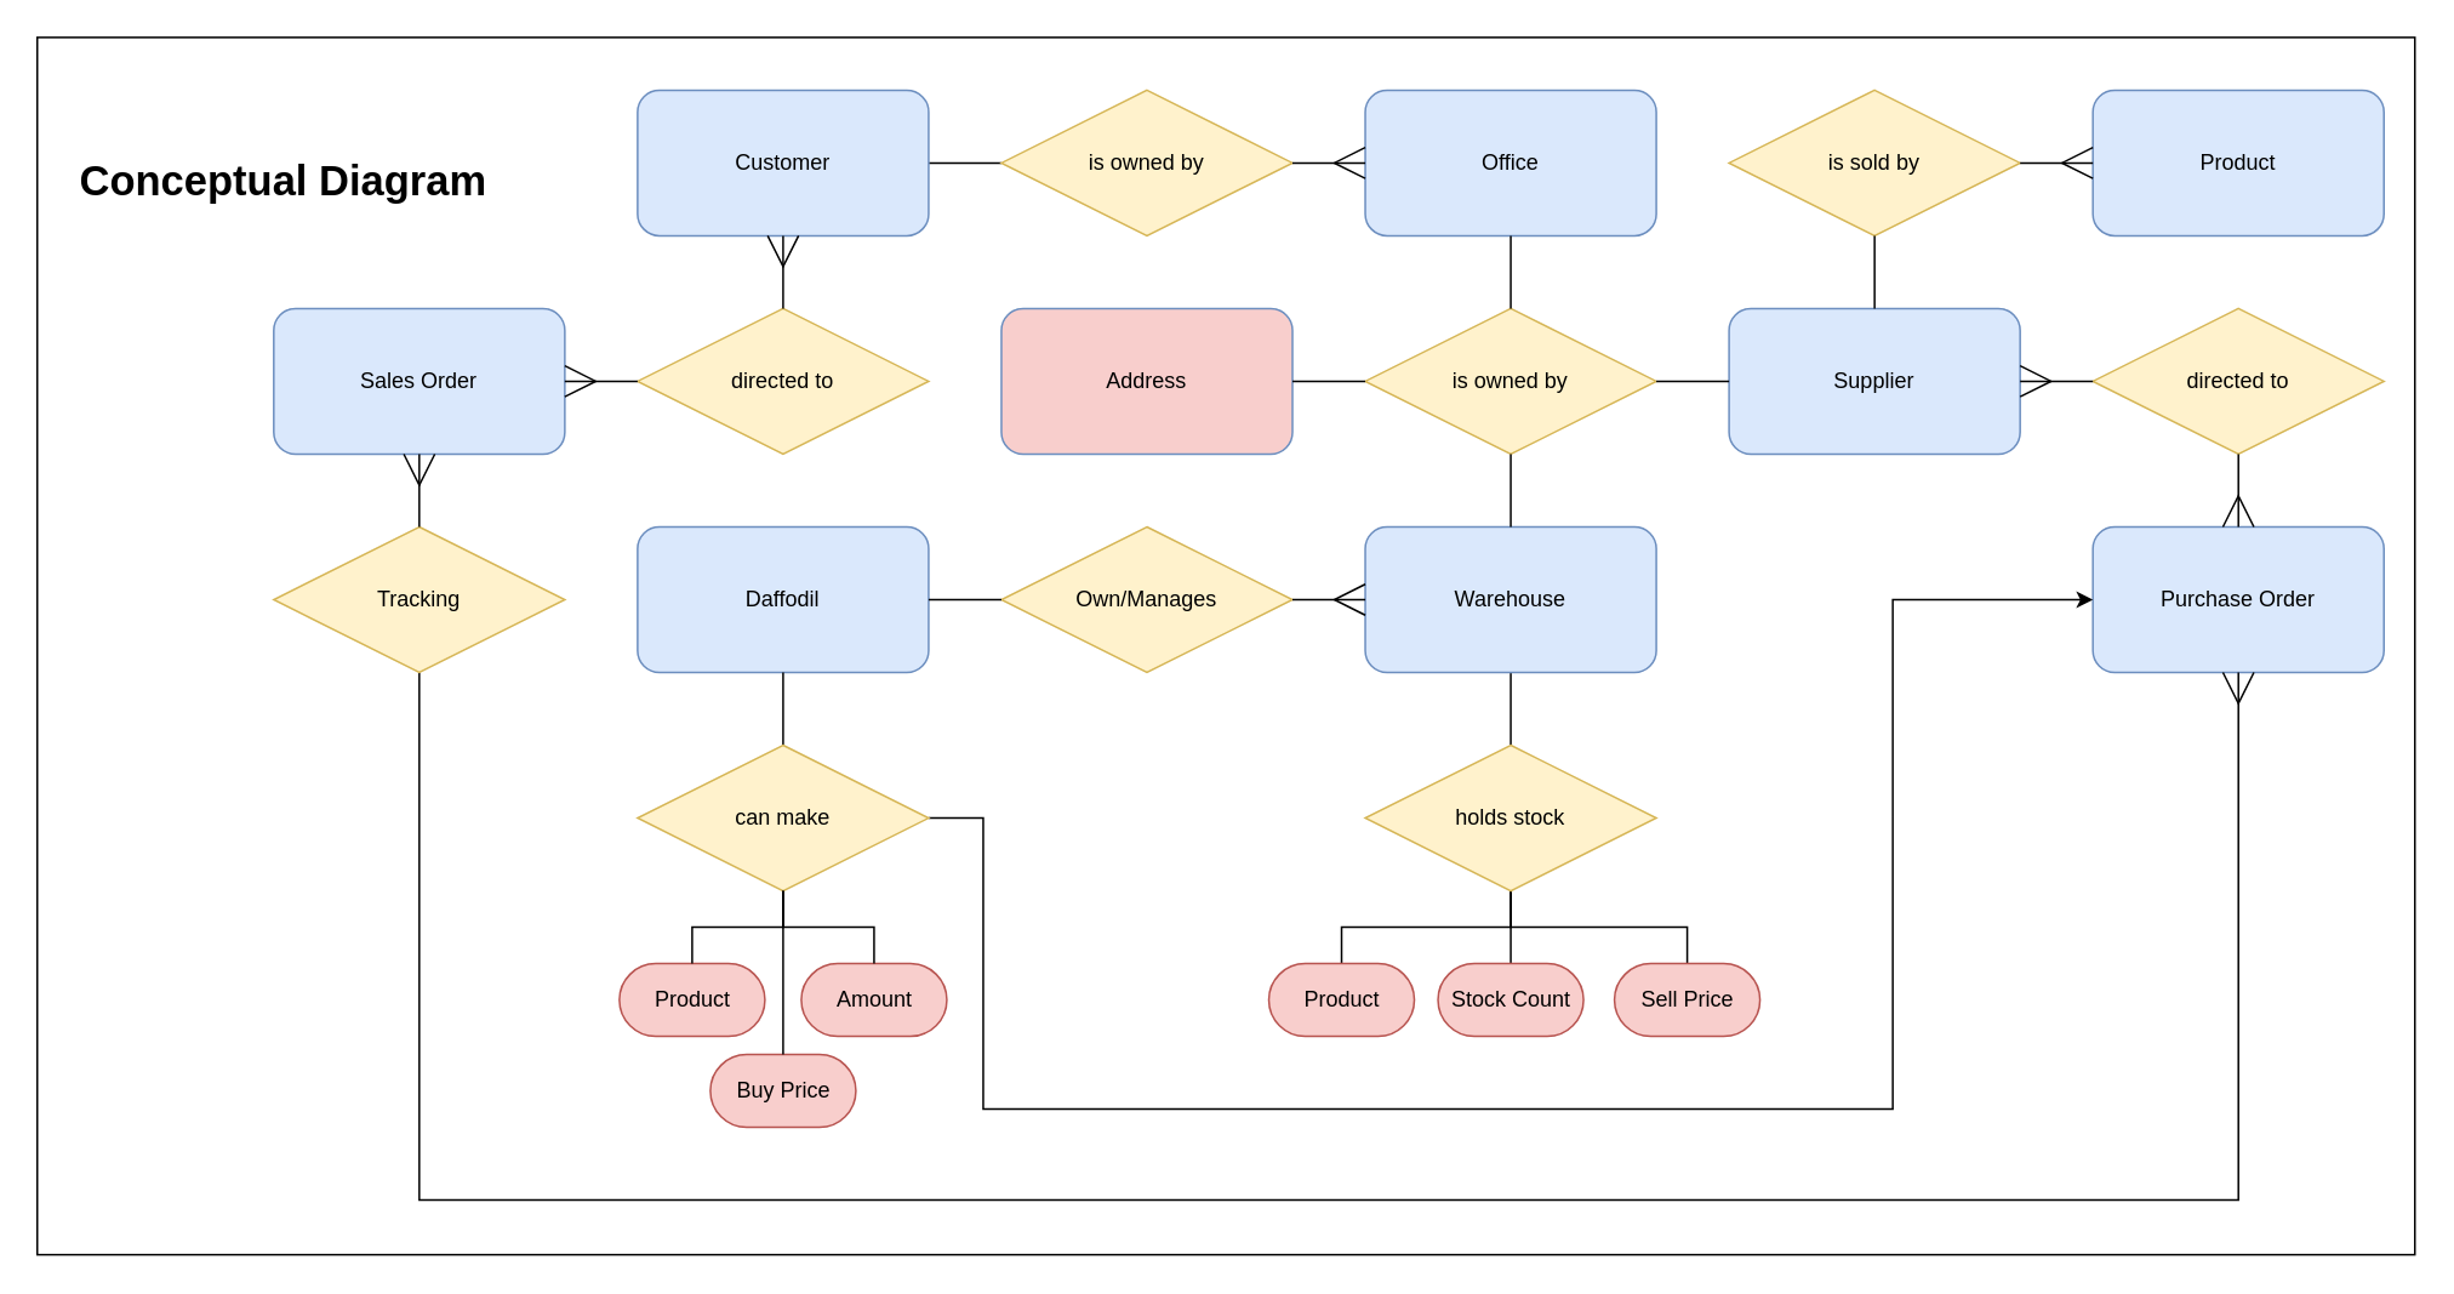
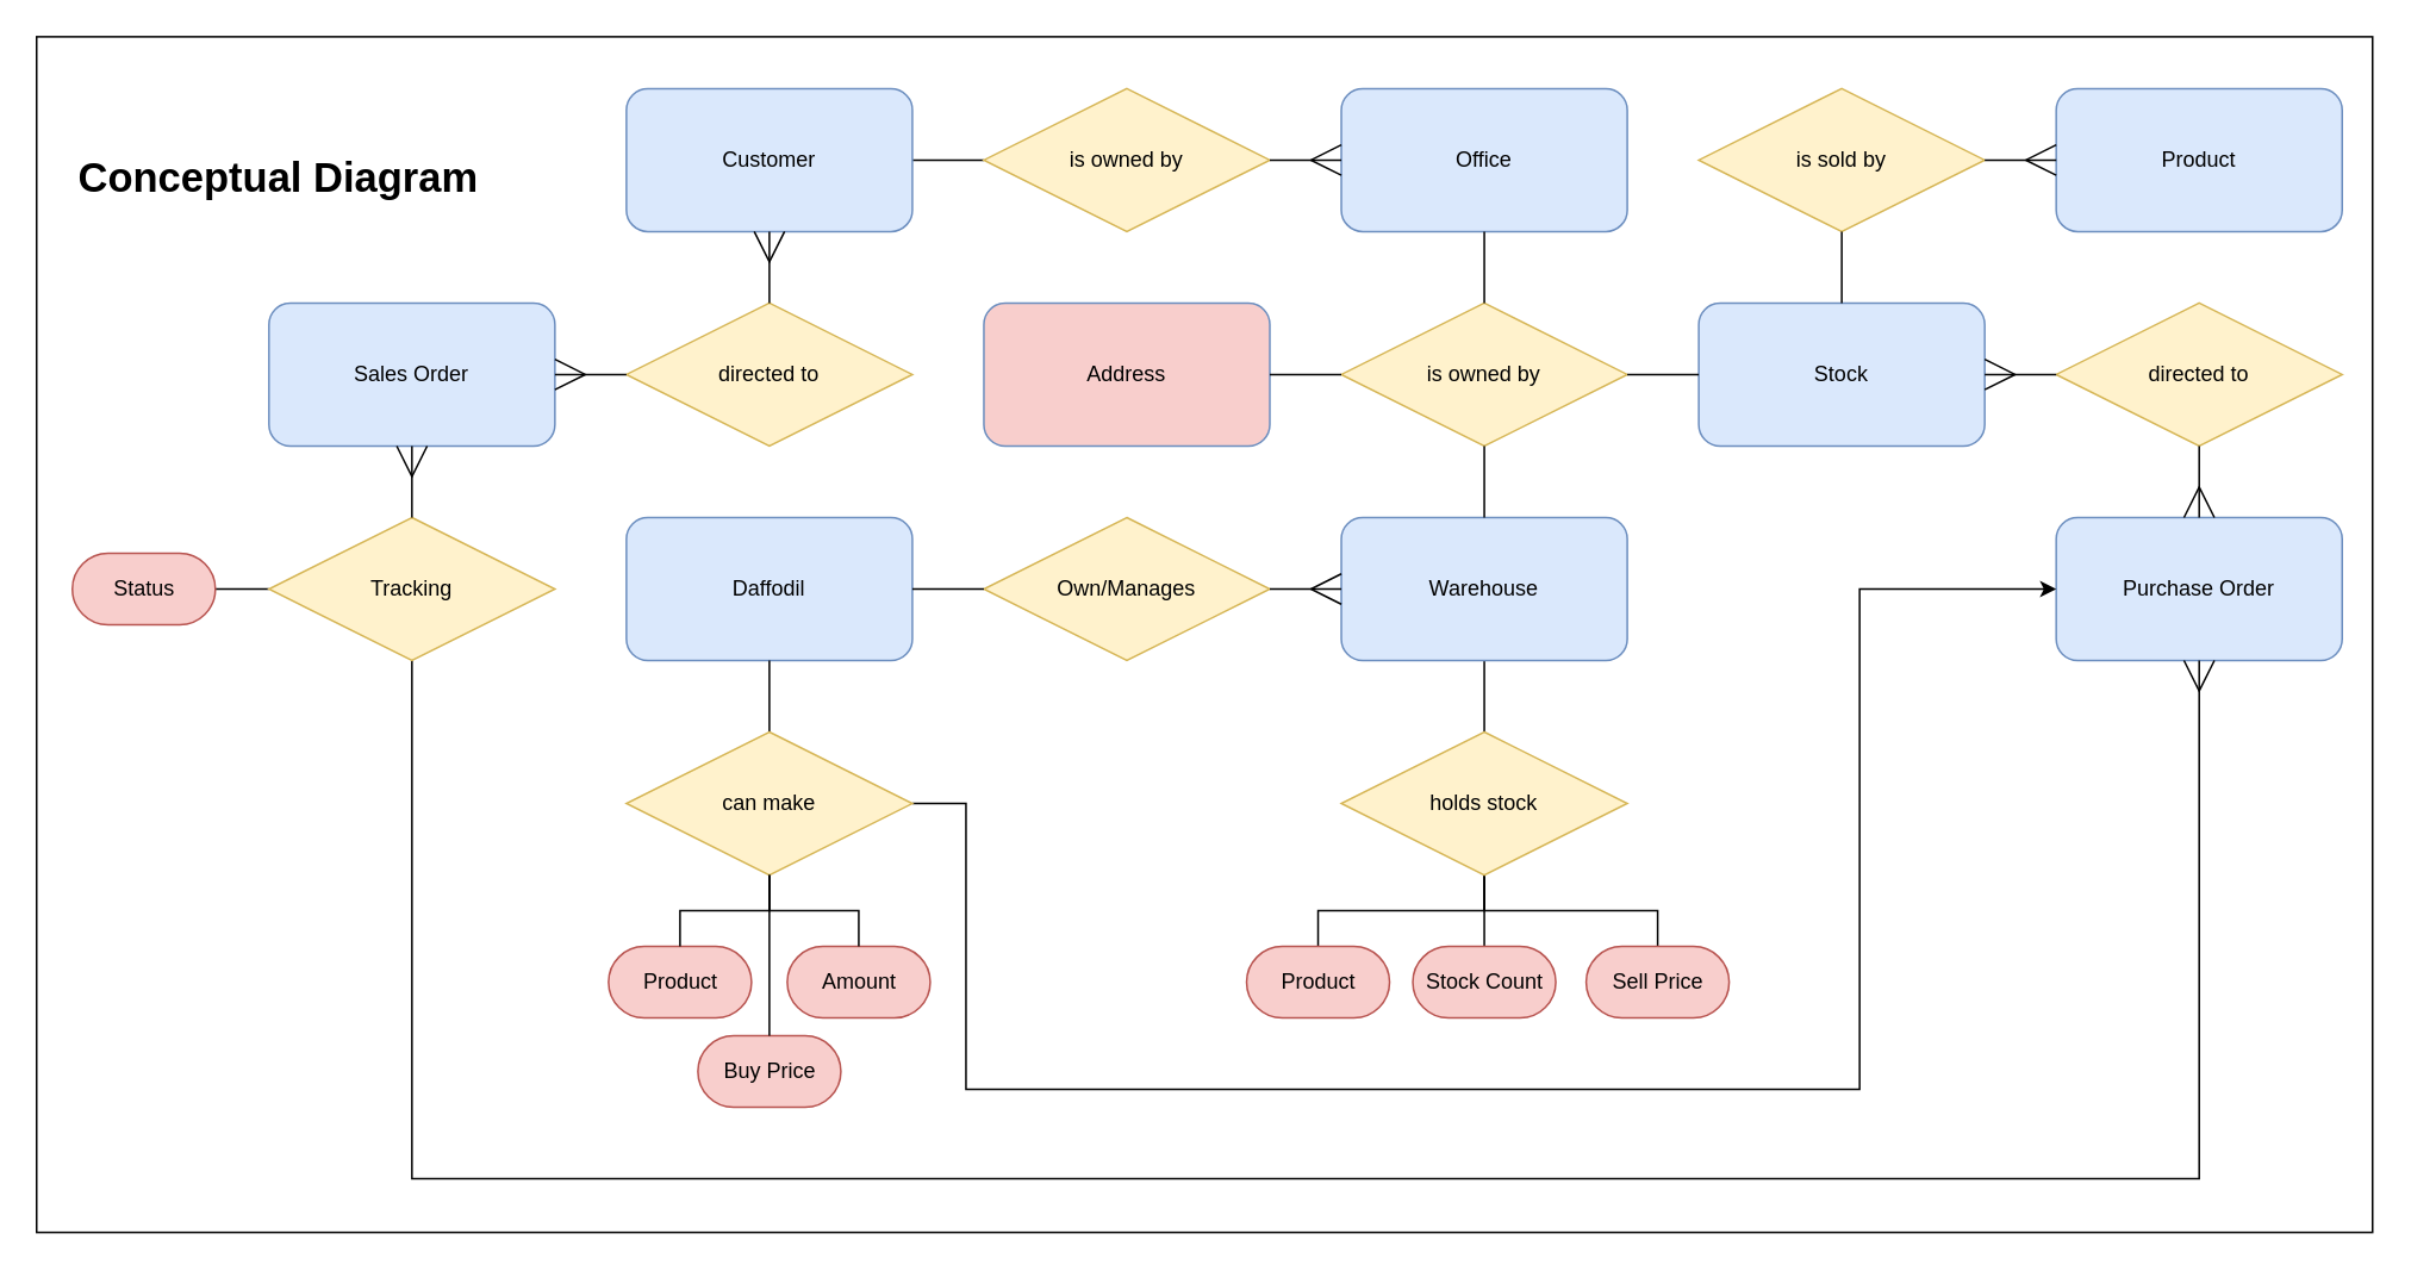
- <mxCell id="27" value="Supplier" style="rounded=1;whiteSpace=wrap;html=1;fillColor=#dae8fc;strokeColor=#6c8ebf;" parent="1" vertex="1"><mxGeometry x="950" y="169" width="160" height="80" as="geometry" /></mxCell>
+ <mxCell id="27" value="Stock" style="rounded=1;whiteSpace=wrap;html=1;fillColor=#dae8fc;strokeColor=#6c8ebf;" parent="1" vertex="1"><mxGeometry x="950" y="169" width="160" height="80" as="geometry" /></mxCell>
+ <mxCell id="62" value="Status" style="html=1;dashed=0;whitespace=wrap;shape=mxgraph.dfd.start;strokeWidth=1;fillColor=#f8cecc;strokeColor=#b85450;" parent="1" vertex="1"><mxGeometry x="40" y="309" width="80" height="40" as="geometry" /></mxCell>
+ <mxCell id="56" style="edgeStyle=orthogonalEdgeStyle;rounded=0;orthogonalLoop=1;jettySize=auto;html=1;exitX=0;exitY=0.5;exitDx=0;exitDy=0;endArrow=none;endFill=0;" parent="1" source="57" target="62" edge="1"><mxGeometry relative="1" as="geometry" /></mxCell>
